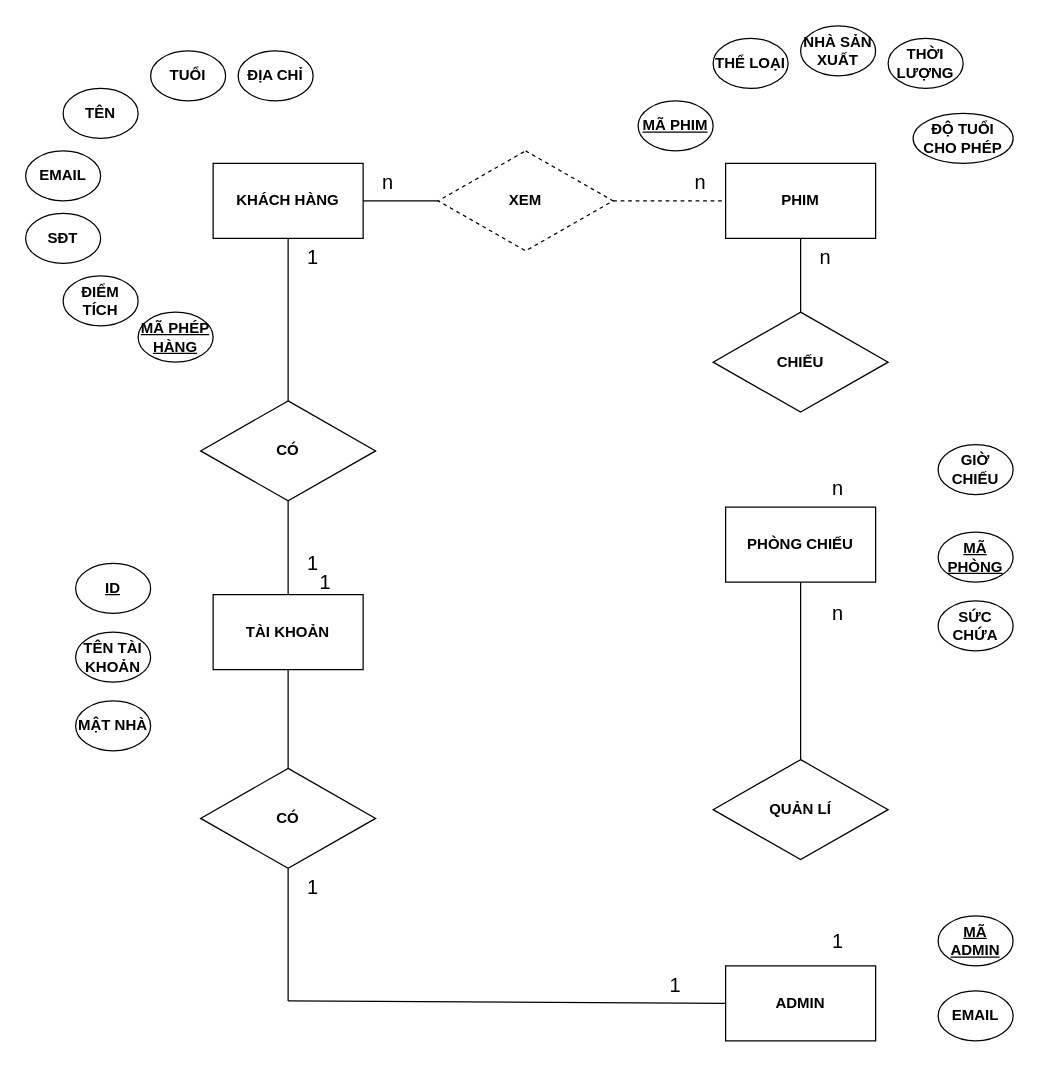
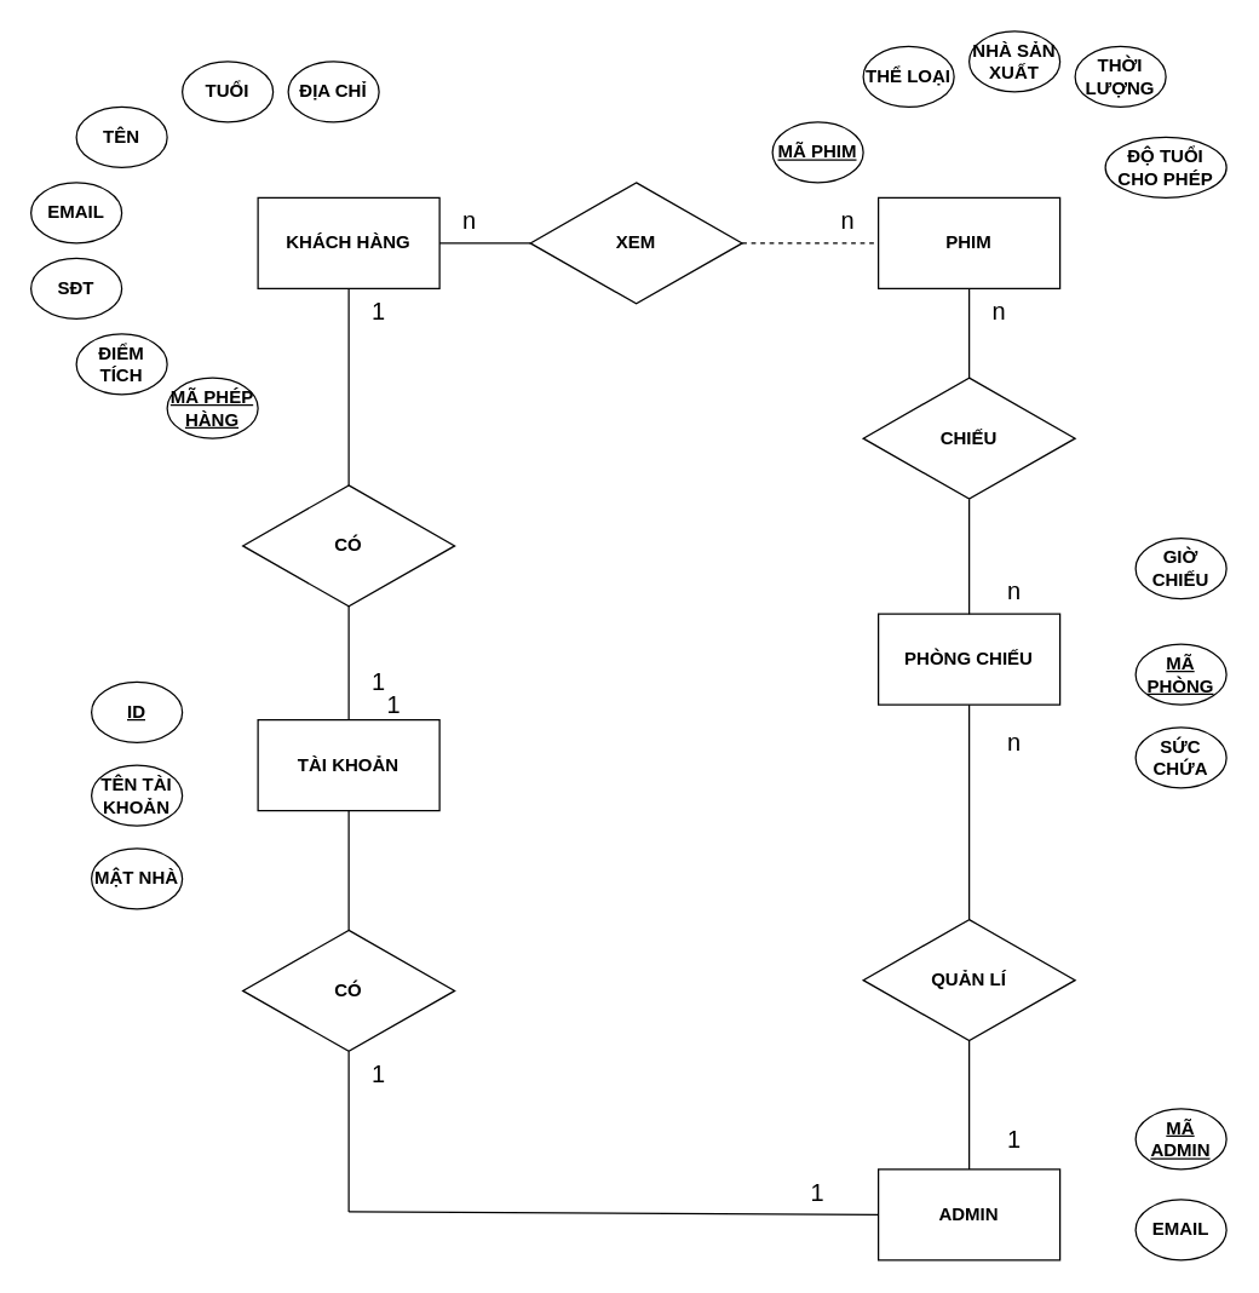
- <mxCell id="6" value="&lt;b&gt;XEM&lt;/b&gt;" style="rhombus;whiteSpace=wrap;html=1;dashed=1;" parent="1" vertex="1"><mxGeometry x="350" y="120" width="140" height="80" as="geometry" /></mxCell>
+ <mxCell id="6" value="&lt;b&gt;XEM&lt;/b&gt;" style="rhombus;whiteSpace=wrap;html=1;" parent="1" vertex="1"><mxGeometry x="350" y="120" width="140" height="80" as="geometry" /></mxCell>
+ <mxCell id="37" value="" style="endArrow=none;html=1;rounded=0;entryX=0.5;entryY=1;entryDx=0;entryDy=0;exitX=0.5;exitY=0;exitDx=0;exitDy=0;" edge="1" parent="1" source="4" target="7"><mxGeometry width="50" height="50" relative="1" as="geometry"><mxPoint x="500" y="390" as="sourcePoint" /><mxPoint x="640" y="349" as="targetPoint" /></mxGeometry></mxCell>
+ <mxCell id="41" value="" style="endArrow=none;html=1;rounded=0;entryX=0.5;entryY=1;entryDx=0;entryDy=0;exitX=0.5;exitY=0;exitDx=0;exitDy=0;" edge="1" parent="1" source="5" target="10"><mxGeometry width="50" height="50" relative="1" as="geometry"><mxPoint x="530" y="900" as="sourcePoint" /><mxPoint x="580" y="850" as="targetPoint" /></mxGeometry></mxCell>
